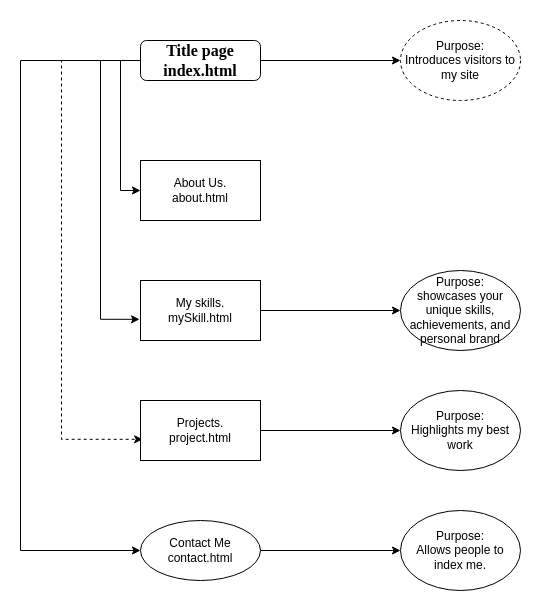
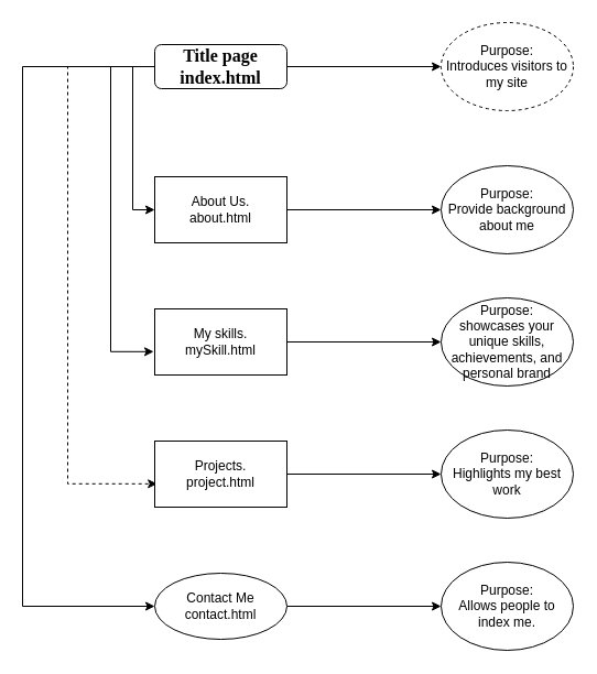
+ <mxCell id="7" style="edgeStyle=orthogonalEdgeStyle;rounded=0;orthogonalLoop=1;jettySize=auto;html=1;entryX=0;entryY=0.5;entryDx=0;entryDy=0;" edge="1" parent="1" source="8" target="17"><mxGeometry relative="1" as="geometry" /></mxCell>
+ <mxCell id="17" value="Purpose:&lt;div&gt;Provide background about me&lt;/div&gt;" style="ellipse;whiteSpace=wrap;html=1;" vertex="1" parent="1"><mxGeometry x="400" y="150" width="120" height="80" as="geometry" /></mxCell>
